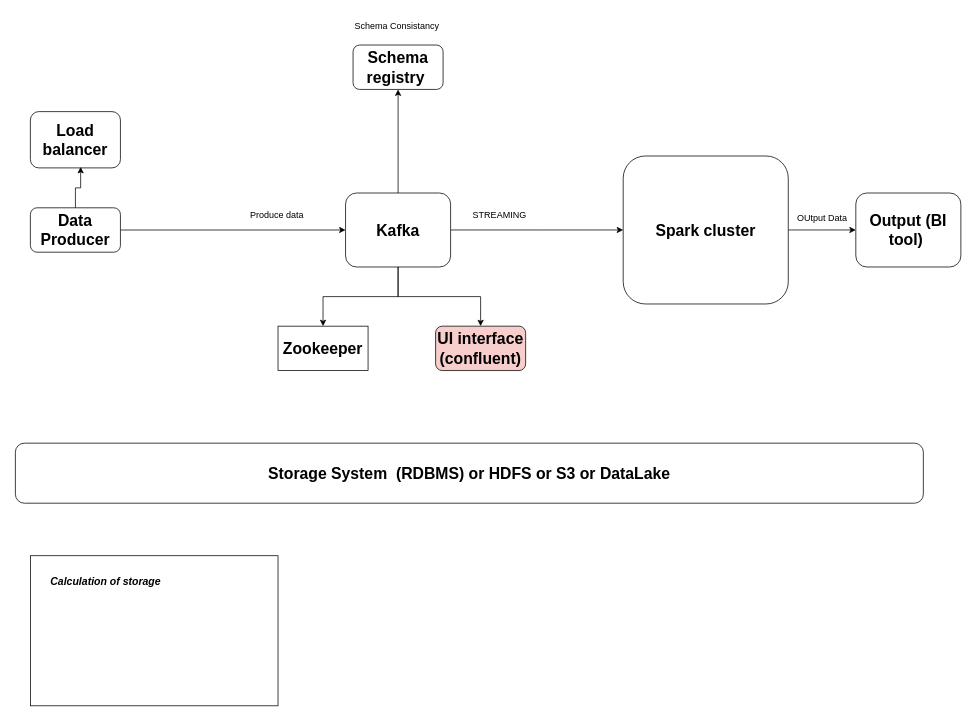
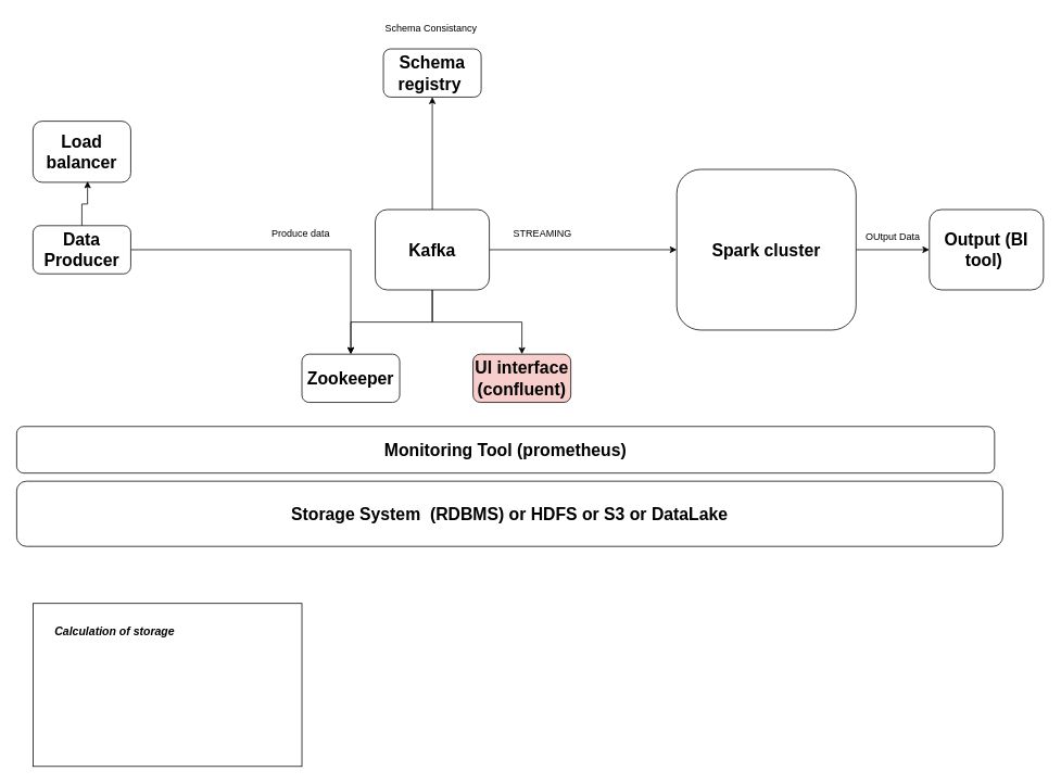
- <mxCell id="11" style="edgeStyle=orthogonalEdgeStyle;rounded=0;orthogonalLoop=1;jettySize=auto;html=1;" edge="1" parent="1" source="12" target="6"><mxGeometry relative="1" as="geometry" /></mxCell>
+ <mxCell id="11" style="edgeStyle=orthogonalEdgeStyle;rounded=0;orthogonalLoop=1;jettySize=auto;html=1;" edge="1" parent="1" source="12" target="7"><mxGeometry relative="1" as="geometry" /></mxCell>
- <mxCell id="7" value="&lt;b&gt;&lt;font style=&quot;font-size: 21px;&quot;&gt;Zookeeper&lt;/font&gt;&lt;/b&gt;" style="whiteSpace=wrap;html=1;rounded=0;" vertex="1" parent="1"><mxGeometry x="370" y="434.085" width="120" height="59.155" as="geometry" /></mxCell>
+ <mxCell id="7" value="&lt;b&gt;&lt;font style=&quot;font-size: 21px;&quot;&gt;Zookeeper&lt;/font&gt;&lt;/b&gt;" style="rounded=1;whiteSpace=wrap;html=1;" vertex="1" parent="1"><mxGeometry x="370" y="434.085" width="120" height="59.155" as="geometry" /></mxCell>
+ <mxCell id="21" value="&lt;b&gt;&lt;font style=&quot;font-size: 21px;&quot;&gt;Monitoring Tool (&lt;/font&gt;&lt;/b&gt;&lt;span style=&quot;font-size: 21px;&quot;&gt;&lt;b&gt;prometheus)&lt;/b&gt;&lt;/span&gt;" style="rounded=1;whiteSpace=wrap;html=1;" vertex="1" parent="1"><mxGeometry x="20" y="522.82" width="1200" height="57.18" as="geometry" /></mxCell>
